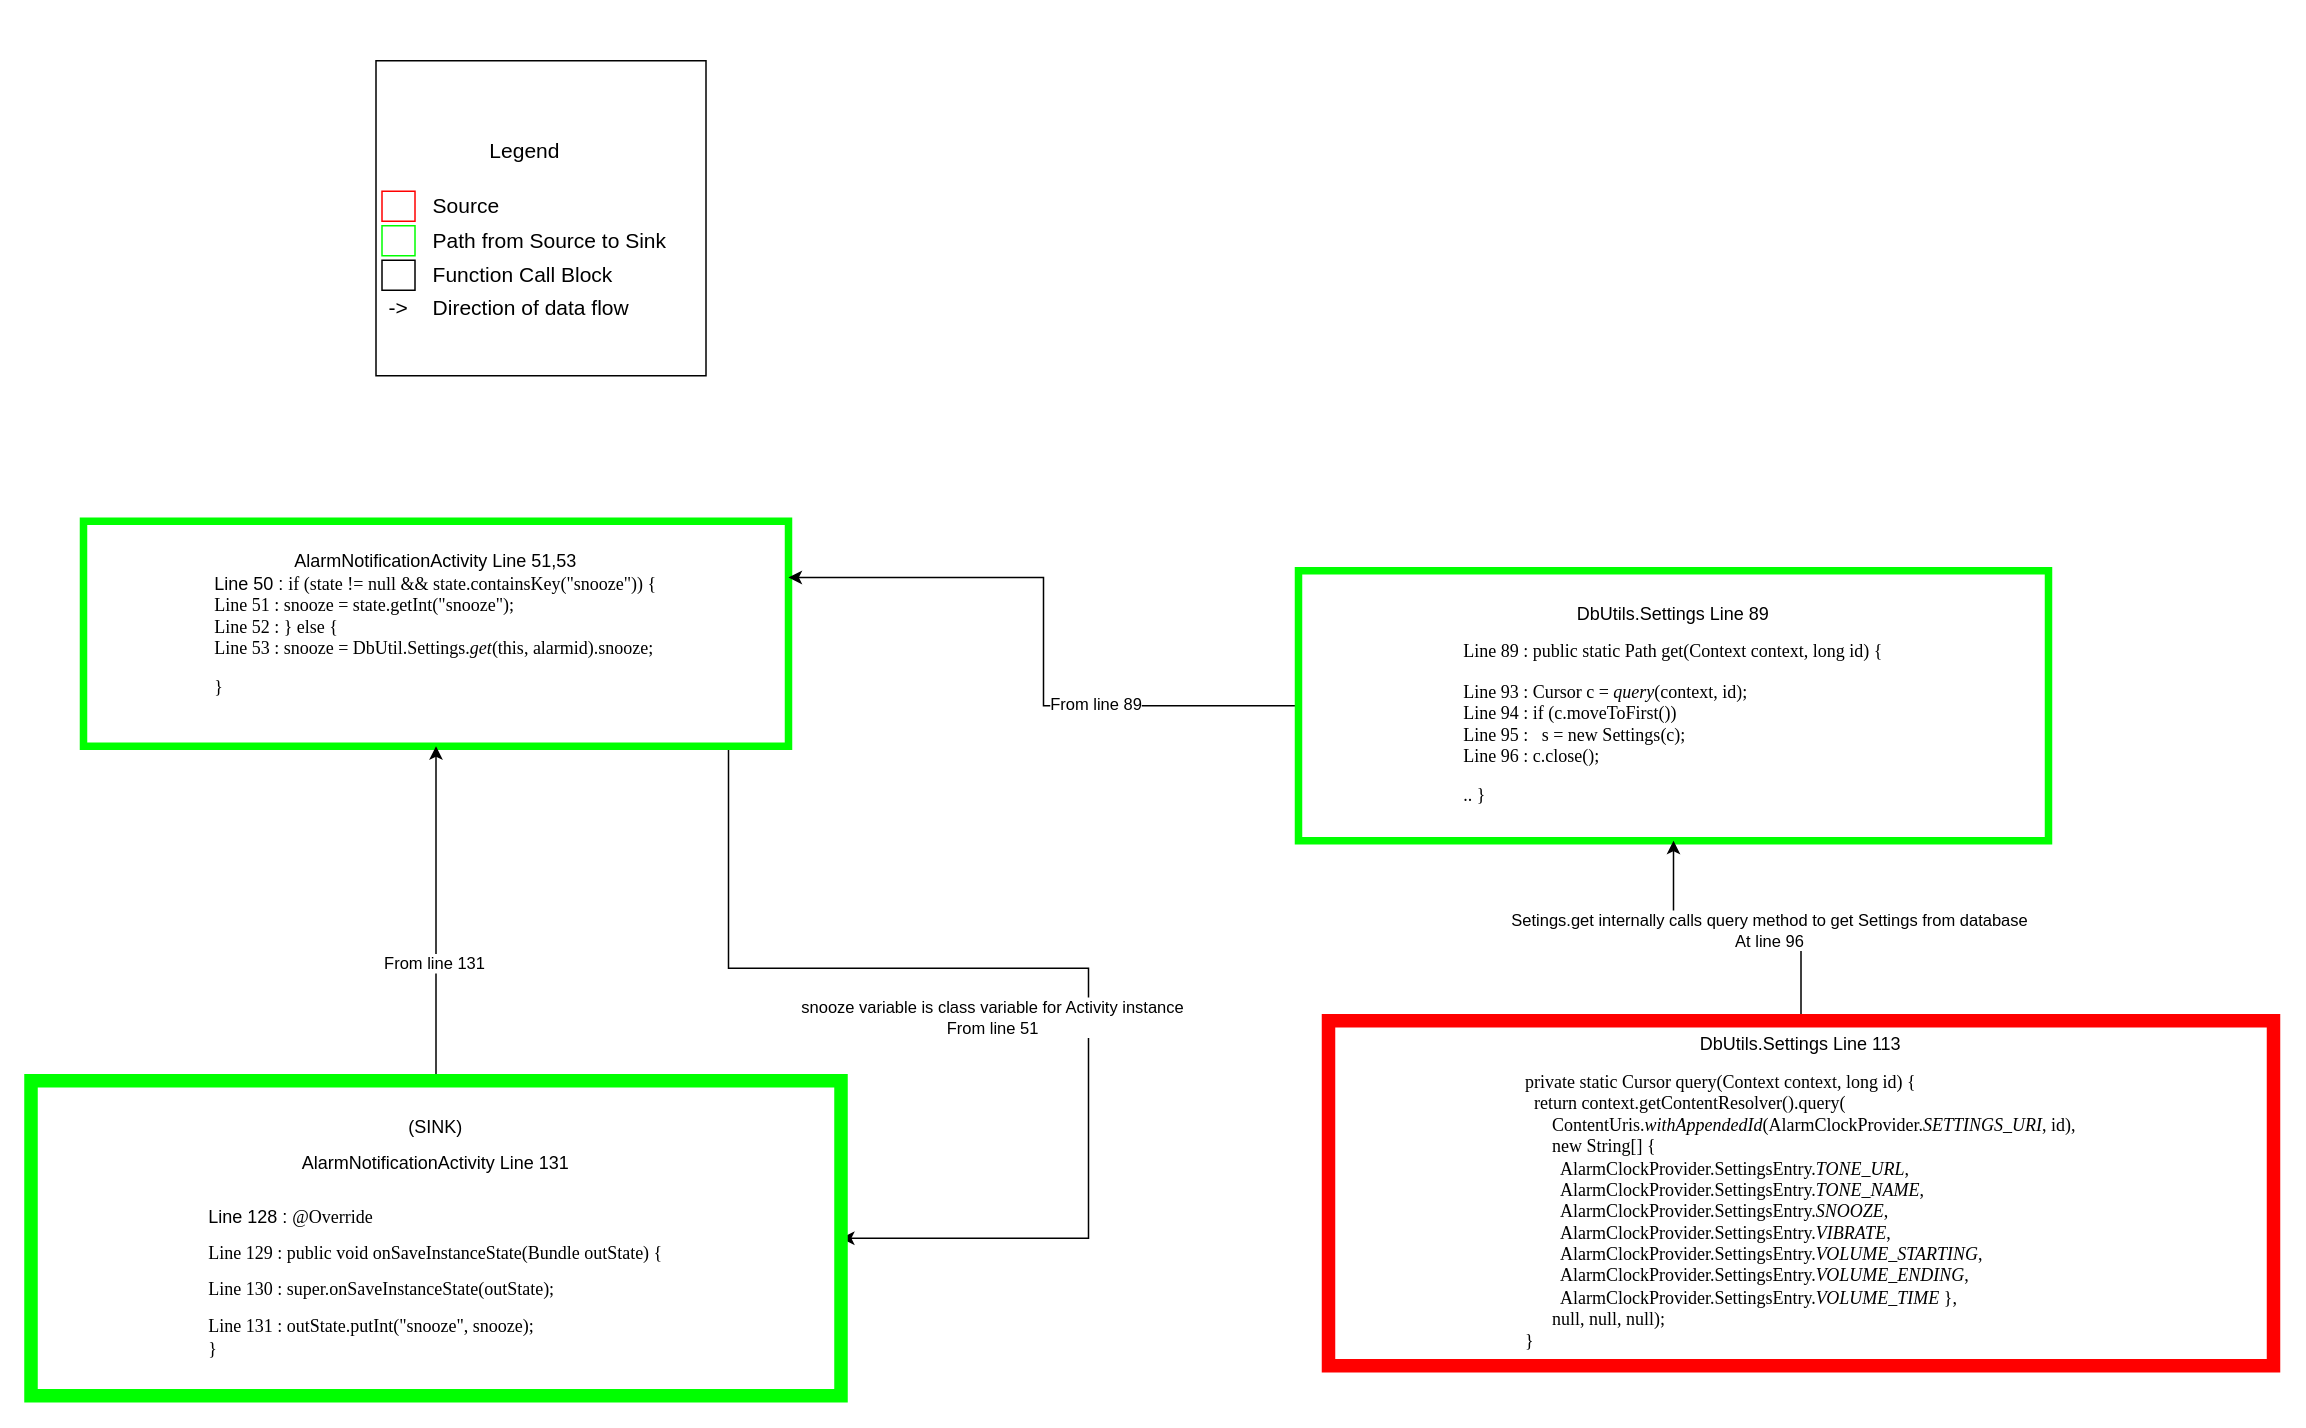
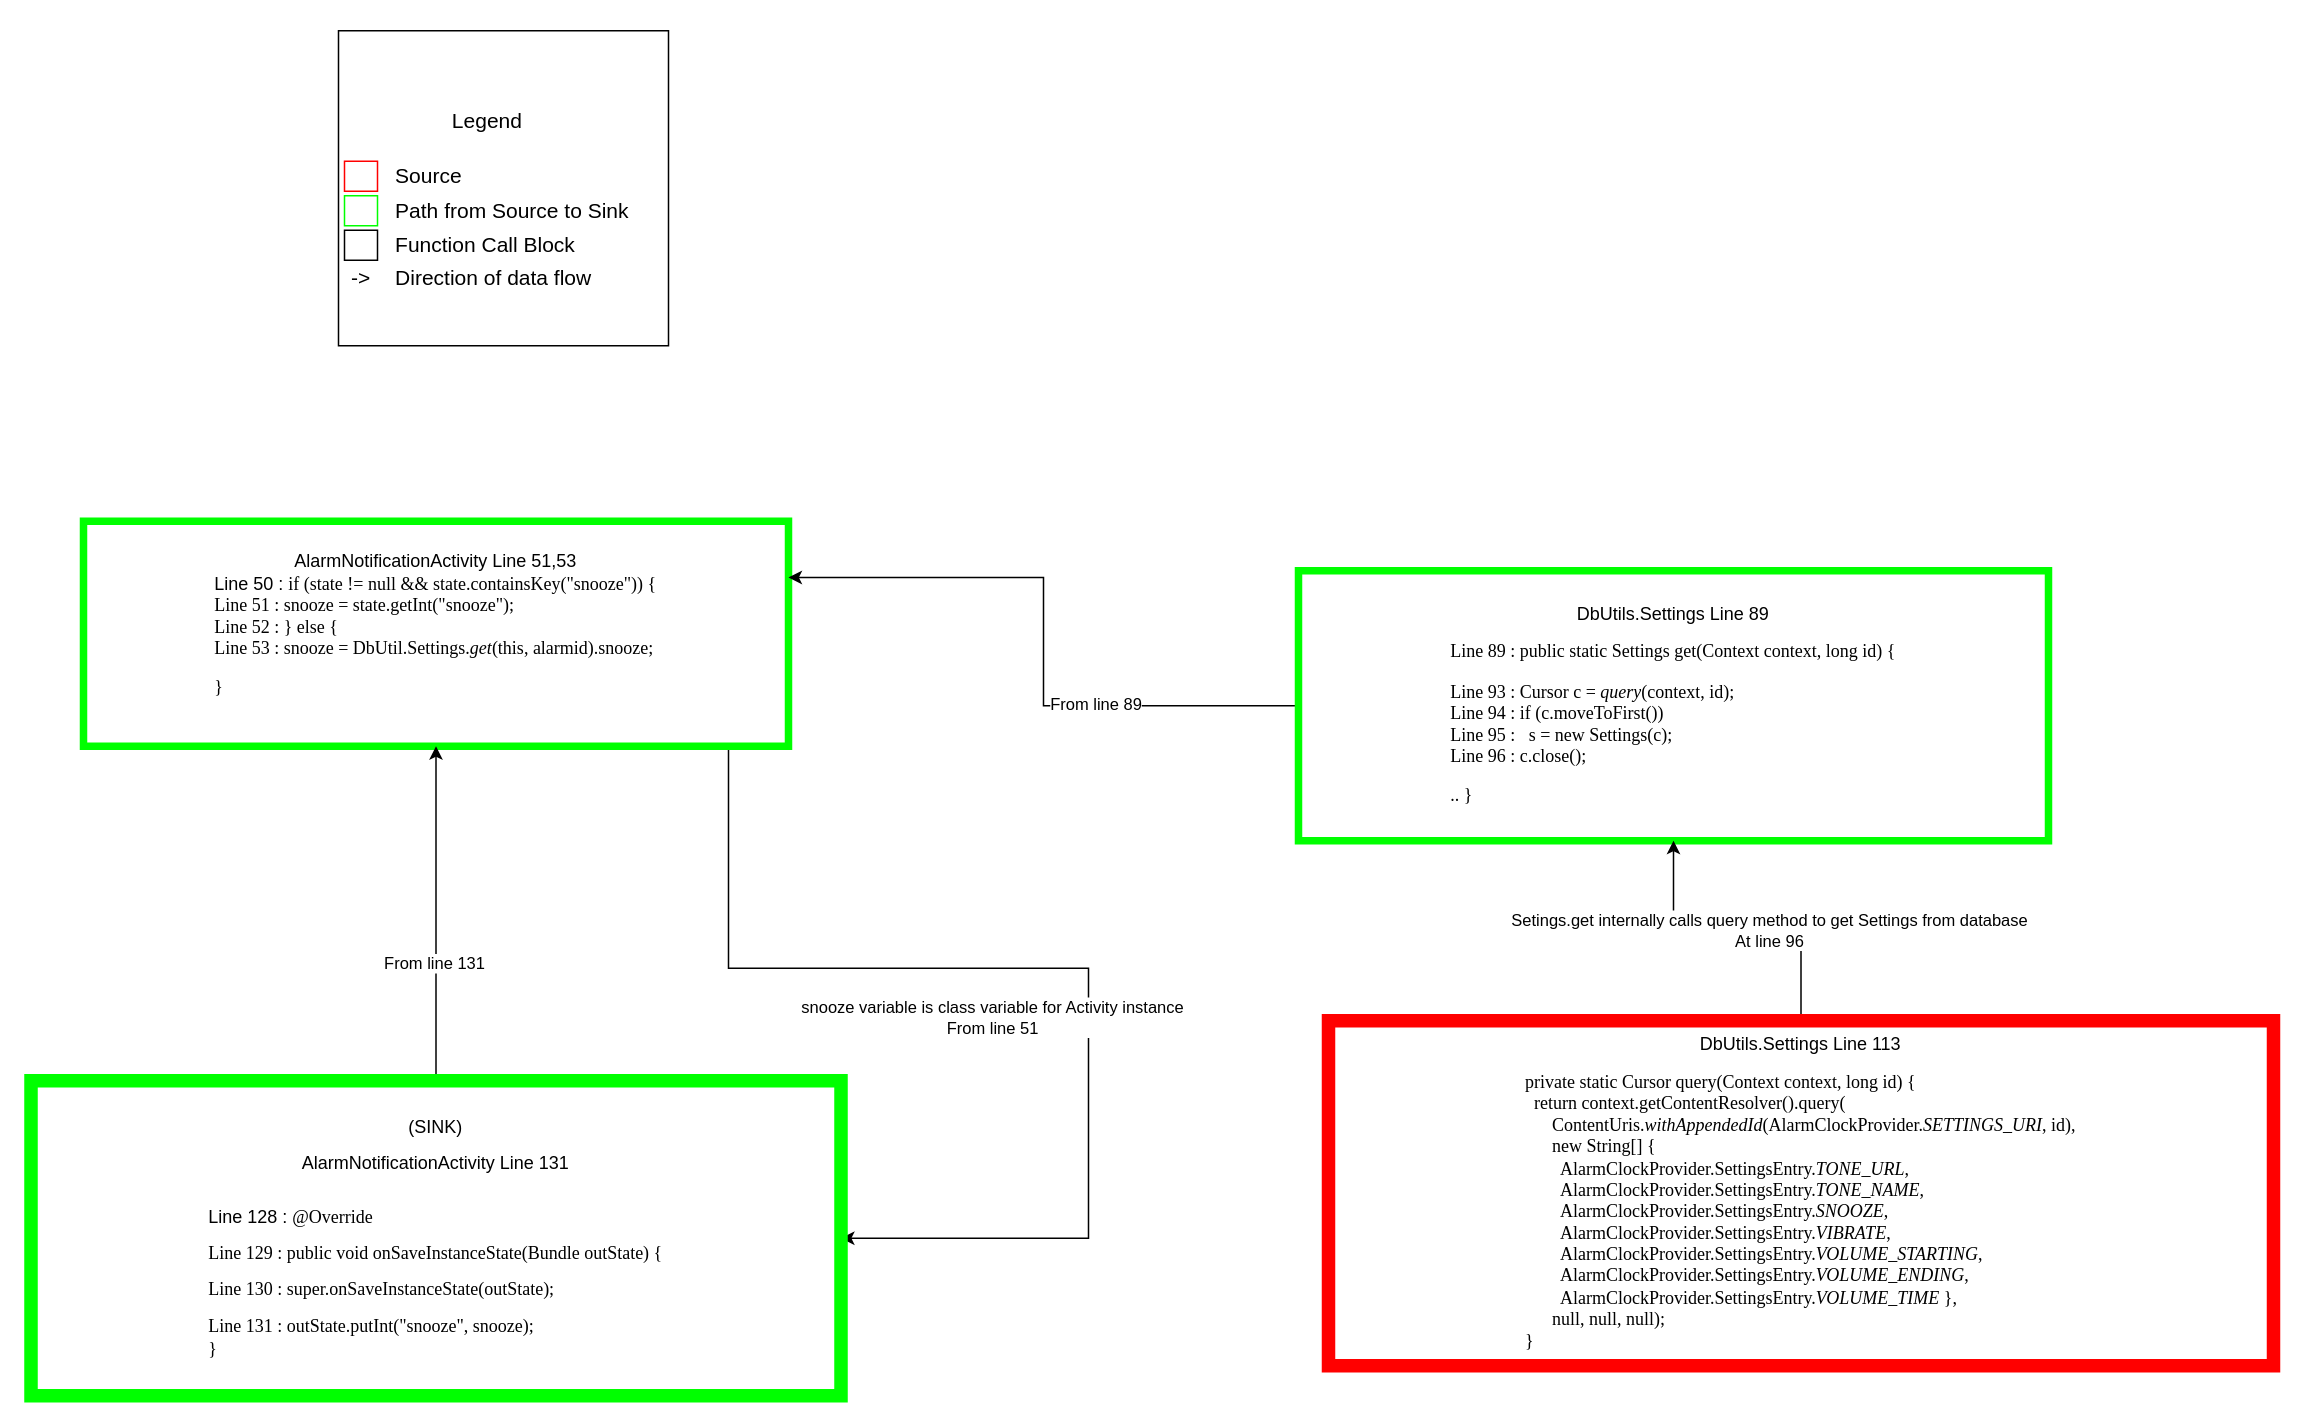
- <mxCell id="14" value="&lt;p style=&quot;line-height: 110%&quot;&gt;&lt;/p&gt;&lt;div style=&quot;text-align: center ; font-size: 14px&quot;&gt;&lt;span&gt;&lt;font style=&quot;font-size: 14px&quot;&gt;&lt;br&gt;&lt;/font&gt;&lt;/span&gt;&lt;/div&gt;&lt;div style=&quot;text-align: center ; font-size: 14px&quot;&gt;&lt;span&gt;&lt;font style=&quot;font-size: 14px&quot;&gt;Legend&lt;/font&gt;&lt;/span&gt;&lt;/div&gt;&lt;font style=&quot;font-size: 14px&quot;&gt;&lt;br&gt;&lt;/font&gt;&lt;table style=&quot;font-size: 14px&quot;&gt;&lt;tbody&gt;&lt;tr&gt;&lt;td style=&quot;border: 1px solid rgb(255 , 0 , 0) ; border-collapse: collapse&quot;&gt;&lt;font style=&quot;font-size: 14px&quot;&gt;&amp;nbsp; &amp;nbsp; &amp;nbsp;&lt;/font&gt;&lt;/td&gt;&lt;td&gt;&lt;font style=&quot;font-size: 14px&quot;&gt;&amp;nbsp; Source&lt;/font&gt;&lt;/td&gt;&lt;/tr&gt;&lt;tr&gt;&lt;td style=&quot;border: 1px solid rgb(0 , 255 , 0) ; border-collapse: collapse&quot;&gt;&lt;font style=&quot;font-size: 14px&quot;&gt;&lt;br&gt;&lt;/font&gt;&lt;/td&gt;&lt;td&gt;&lt;font style=&quot;font-size: 14px&quot;&gt;&amp;nbsp; Path from Source to Sink&lt;/font&gt;&lt;/td&gt;&lt;/tr&gt;&lt;tr&gt;&lt;td style=&quot;border: 1px solid rgb(0 , 0 , 0) ; border-collapse: collapse&quot;&gt;&lt;font style=&quot;font-size: 14px&quot;&gt;&lt;br&gt;&lt;/font&gt;&lt;/td&gt;&lt;td&gt;&lt;font style=&quot;font-size: 14px&quot;&gt;&amp;nbsp; Function Call Block&lt;/font&gt;&lt;/td&gt;&lt;/tr&gt;&lt;tr&gt;&lt;td&gt;&amp;nbsp;-&amp;gt;&lt;/td&gt;&lt;td&gt;&amp;nbsp; Direction of data flow&lt;/td&gt;&lt;/tr&gt;&lt;/tbody&gt;&lt;/table&gt;&lt;p&gt;&lt;/p&gt;" style="rounded=0;whiteSpace=wrap;html=1;align=left;" vertex="1" parent="1"><mxGeometry x="250" y="40" width="220" height="210" as="geometry" /></mxCell>
+ <mxCell id="14" value="&lt;p style=&quot;line-height: 110%&quot;&gt;&lt;/p&gt;&lt;div style=&quot;text-align: center ; font-size: 14px&quot;&gt;&lt;span&gt;&lt;font style=&quot;font-size: 14px&quot;&gt;&lt;br&gt;&lt;/font&gt;&lt;/span&gt;&lt;/div&gt;&lt;div style=&quot;text-align: center ; font-size: 14px&quot;&gt;&lt;span&gt;&lt;font style=&quot;font-size: 14px&quot;&gt;Legend&lt;/font&gt;&lt;/span&gt;&lt;/div&gt;&lt;font style=&quot;font-size: 14px&quot;&gt;&lt;br&gt;&lt;/font&gt;&lt;table style=&quot;font-size: 14px&quot;&gt;&lt;tbody&gt;&lt;tr&gt;&lt;td style=&quot;border: 1px solid rgb(255 , 0 , 0) ; border-collapse: collapse&quot;&gt;&lt;font style=&quot;font-size: 14px&quot;&gt;&amp;nbsp; &amp;nbsp; &amp;nbsp;&lt;/font&gt;&lt;/td&gt;&lt;td&gt;&lt;font style=&quot;font-size: 14px&quot;&gt;&amp;nbsp; Source&lt;/font&gt;&lt;/td&gt;&lt;/tr&gt;&lt;tr&gt;&lt;td style=&quot;border: 1px solid rgb(0 , 255 , 0) ; border-collapse: collapse&quot;&gt;&lt;font style=&quot;font-size: 14px&quot;&gt;&lt;br&gt;&lt;/font&gt;&lt;/td&gt;&lt;td&gt;&lt;font style=&quot;font-size: 14px&quot;&gt;&amp;nbsp; Path from Source to Sink&lt;/font&gt;&lt;/td&gt;&lt;/tr&gt;&lt;tr&gt;&lt;td style=&quot;border: 1px solid rgb(0 , 0 , 0) ; border-collapse: collapse&quot;&gt;&lt;font style=&quot;font-size: 14px&quot;&gt;&lt;br&gt;&lt;/font&gt;&lt;/td&gt;&lt;td&gt;&lt;font style=&quot;font-size: 14px&quot;&gt;&amp;nbsp; Function Call Block&lt;/font&gt;&lt;/td&gt;&lt;/tr&gt;&lt;tr&gt;&lt;td&gt;&amp;nbsp;-&amp;gt;&lt;/td&gt;&lt;td&gt;&amp;nbsp; Direction of data flow&lt;/td&gt;&lt;/tr&gt;&lt;/tbody&gt;&lt;/table&gt;&lt;p&gt;&lt;/p&gt;" style="rounded=0;whiteSpace=wrap;html=1;align=left;" vertex="1" parent="1"><mxGeometry x="225" y="20" width="220" height="210" as="geometry" /></mxCell>
- <mxCell id="10" value="&lt;p style=&quot;line-height: 100%&quot;&gt;&lt;font style=&quot;font-size: 12px ; background-color: rgb(255 , 255 , 255)&quot;&gt;DbUtils.Settings Line 89&lt;br&gt;&lt;/font&gt;&lt;/p&gt;&lt;pre style=&quot;font-family: &amp;#34;menlo&amp;#34;&quot;&gt;&lt;font style=&quot;font-size: 12px ; background-color: rgb(255 , 255 , 255)&quot;&gt;Line 89 : public static Path get(Context context, long id) {&lt;/font&gt;&lt;/pre&gt;&lt;pre style=&quot;font-family: &amp;#34;menlo&amp;#34;&quot;&gt;&lt;pre style=&quot;font-family: &amp;#34;menlo&amp;#34;&quot;&gt;&lt;div style=&quot;text-align: left&quot;&gt;&lt;span style=&quot;background-color: rgb(255 , 255 , 255)&quot;&gt;Line 93 : Cursor c = &lt;/span&gt;&lt;span style=&quot;font-style: italic&quot;&gt;query&lt;/span&gt;&lt;span style=&quot;background-color: rgb(255 , 255 , 255)&quot;&gt;(context&lt;/span&gt;&lt;span style=&quot;background-color: rgb(255 , 255 , 255)&quot;&gt;, &lt;/span&gt;&lt;span style=&quot;background-color: rgb(255 , 255 , 255)&quot;&gt;id)&lt;/span&gt;&lt;span style=&quot;background-color: rgb(255 , 255 , 255)&quot;&gt;;&lt;/span&gt;&lt;/div&gt;&lt;font style=&quot;font-size: 12px ; background-color: rgb(255 , 255 , 255)&quot;&gt;&lt;div style=&quot;text-align: left&quot;&gt;&lt;span style=&quot;text-align: center&quot;&gt;Line 94 :&lt;/span&gt;&lt;span style=&quot;text-align: center&quot;&gt;&amp;nbsp;&lt;/span&gt;&lt;span&gt;if &lt;/span&gt;&lt;span&gt;(c.moveToFirst())&lt;/span&gt;&lt;/div&gt;&lt;div style=&quot;text-align: left&quot;&gt;&lt;span style=&quot;text-align: center&quot;&gt;Line 95 :&lt;/span&gt;&lt;span style=&quot;text-align: center&quot;&gt;&amp;nbsp;&lt;/span&gt;&lt;span&gt;&amp;nbsp; s = &lt;/span&gt;&lt;span&gt;new &lt;/span&gt;&lt;span&gt;Settings(c)&lt;/span&gt;&lt;span&gt;;&lt;/span&gt;&lt;/div&gt;&lt;div style=&quot;text-align: left&quot;&gt;&lt;span style=&quot;text-align: center&quot;&gt;Line 96 :&lt;/span&gt;&lt;span style=&quot;text-align: center&quot;&gt;&amp;nbsp;&lt;/span&gt;&lt;span&gt;c.close()&lt;/span&gt;&lt;span&gt;;&lt;/span&gt;&lt;/div&gt;&lt;/font&gt;&lt;/pre&gt;&lt;/pre&gt;&lt;pre style=&quot;text-align: left ; font-family: &amp;#34;menlo&amp;#34;&quot;&gt;&lt;font style=&quot;font-size: 12px ; background-color: rgb(255 , 255 , 255)&quot;&gt;.. }&lt;/font&gt;&lt;/pre&gt;&lt;p&gt;&lt;/p&gt;" style="rounded=0;whiteSpace=wrap;html=1;strokeWidth=5;strokeColor=#00FF00;" vertex="1" parent="1"><mxGeometry x="865" y="380" width="500" height="180" as="geometry" /></mxCell>
+ <mxCell id="10" value="&lt;p style=&quot;line-height: 100%&quot;&gt;&lt;font style=&quot;font-size: 12px ; background-color: rgb(255 , 255 , 255)&quot;&gt;DbUtils.Settings Line 89&lt;br&gt;&lt;/font&gt;&lt;/p&gt;&lt;pre style=&quot;font-family: &amp;#34;menlo&amp;#34;&quot;&gt;&lt;font style=&quot;font-size: 12px ; background-color: rgb(255 , 255 , 255)&quot;&gt;Line 89 : public static Settings get(Context context, long id) {&lt;/font&gt;&lt;/pre&gt;&lt;pre style=&quot;font-family: &amp;#34;menlo&amp;#34;&quot;&gt;&lt;pre style=&quot;font-family: &amp;#34;menlo&amp;#34;&quot;&gt;&lt;div style=&quot;text-align: left&quot;&gt;&lt;span style=&quot;background-color: rgb(255 , 255 , 255)&quot;&gt;Line 93 : Cursor c = &lt;/span&gt;&lt;span style=&quot;font-style: italic&quot;&gt;query&lt;/span&gt;&lt;span style=&quot;background-color: rgb(255 , 255 , 255)&quot;&gt;(context&lt;/span&gt;&lt;span style=&quot;background-color: rgb(255 , 255 , 255)&quot;&gt;, &lt;/span&gt;&lt;span style=&quot;background-color: rgb(255 , 255 , 255)&quot;&gt;id)&lt;/span&gt;&lt;span style=&quot;background-color: rgb(255 , 255 , 255)&quot;&gt;;&lt;/span&gt;&lt;/div&gt;&lt;font style=&quot;font-size: 12px ; background-color: rgb(255 , 255 , 255)&quot;&gt;&lt;div style=&quot;text-align: left&quot;&gt;&lt;span style=&quot;text-align: center&quot;&gt;Line 94 :&lt;/span&gt;&lt;span style=&quot;text-align: center&quot;&gt;&amp;nbsp;&lt;/span&gt;&lt;span&gt;if &lt;/span&gt;&lt;span&gt;(c.moveToFirst())&lt;/span&gt;&lt;/div&gt;&lt;div style=&quot;text-align: left&quot;&gt;&lt;span style=&quot;text-align: center&quot;&gt;Line 95 :&lt;/span&gt;&lt;span style=&quot;text-align: center&quot;&gt;&amp;nbsp;&lt;/span&gt;&lt;span&gt;&amp;nbsp; s = &lt;/span&gt;&lt;span&gt;new &lt;/span&gt;&lt;span&gt;Settings(c)&lt;/span&gt;&lt;span&gt;;&lt;/span&gt;&lt;/div&gt;&lt;div style=&quot;text-align: left&quot;&gt;&lt;span style=&quot;text-align: center&quot;&gt;Line 96 :&lt;/span&gt;&lt;span style=&quot;text-align: center&quot;&gt;&amp;nbsp;&lt;/span&gt;&lt;span&gt;c.close()&lt;/span&gt;&lt;span&gt;;&lt;/span&gt;&lt;/div&gt;&lt;/font&gt;&lt;/pre&gt;&lt;/pre&gt;&lt;pre style=&quot;text-align: left ; font-family: &amp;#34;menlo&amp;#34;&quot;&gt;&lt;font style=&quot;font-size: 12px ; background-color: rgb(255 , 255 , 255)&quot;&gt;.. }&lt;/font&gt;&lt;/pre&gt;&lt;p&gt;&lt;/p&gt;" style="rounded=0;whiteSpace=wrap;html=1;strokeWidth=5;strokeColor=#00FF00;" vertex="1" parent="1"><mxGeometry x="865" y="380" width="500" height="180" as="geometry" /></mxCell>
